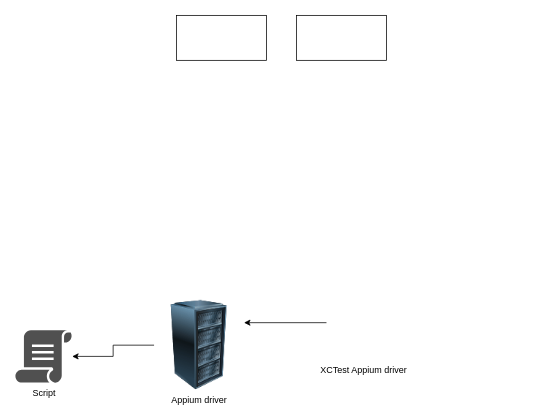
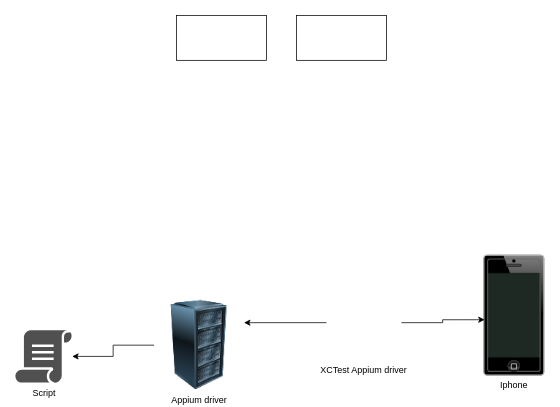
+ <mxCell id="6" value="Iphone" style="verticalLabelPosition=bottom;verticalAlign=top;html=1;shadow=0;dashed=0;strokeWidth=1;shape=mxgraph.ios.iPhone;bgStyle=bgGreen;fillColor=#aaaaaa;sketch=0;" parent="1" vertex="1"><mxGeometry x="645" y="340" width="80" height="160" as="geometry" /></mxCell>
+ <mxCell id="9" style="edgeStyle=orthogonalEdgeStyle;rounded=0;orthogonalLoop=1;jettySize=auto;html=1;entryX=0.013;entryY=0.538;entryDx=0;entryDy=0;entryPerimeter=0;" parent="1" source="8" target="6" edge="1"><mxGeometry relative="1" as="geometry" /></mxCell>
